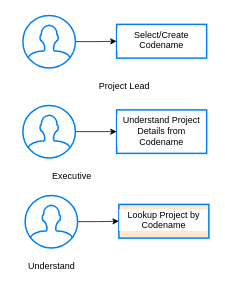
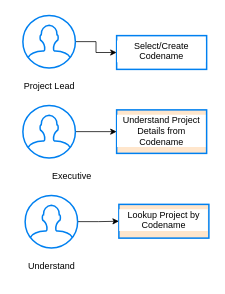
- <mxCell id="5" value="Select/Create Codename" style="whiteSpace=wrap;html=1;verticalAlign=top;strokeColor=#0080F0;labelBackgroundColor=#ffffff;strokeWidth=2;shadow=0;dashed=0;" vertex="1" parent="1"><mxGeometry x="155" y="32" width="120" height="45" as="geometry" /></mxCell>
+ <mxCell id="5" value="Select/Create Codename" style="whiteSpace=wrap;html=1;verticalAlign=top;strokeColor=#0080F0;labelBackgroundColor=#ffffff;strokeWidth=2;shadow=0;dashed=0;" vertex="1" parent="1"><mxGeometry x="155" y="47" width="120" height="45" as="geometry" /></mxCell>
- <mxCell id="4" value="Project Lead" style="text;html=1;align=center;verticalAlign=middle;resizable=0;points=[];autosize=1;strokeColor=none;fillColor=none;" vertex="1" parent="1"><mxGeometry x="120" y="100" width="90" height="30" as="geometry" /></mxCell>
+ <mxCell id="4" value="Project Lead" style="text;html=1;align=center;verticalAlign=middle;resizable=0;points=[];autosize=1;strokeColor=none;fillColor=none;" vertex="1" parent="1"><mxGeometry x="20" y="100" width="90" height="30" as="geometry" /></mxCell>
- <mxCell id="9" value="Understand Project Details from Codename" style="whiteSpace=wrap;html=1;verticalAlign=top;strokeColor=#0080F0;labelBackgroundColor=#ffffff;strokeWidth=2;shadow=0;dashed=0;" vertex="1" parent="1"><mxGeometry x="155" y="146" width="120" height="58" as="geometry" /></mxCell>
+ <mxCell id="9" value="Understand Project Details from Codename" style="whiteSpace=wrap;html=1;verticalAlign=top;strokeColor=#0080F0;labelBackgroundColor=#ffffff;strokeWidth=2;shadow=0;dashed=0;fillColor=#ffe6cc;" vertex="1" parent="1"><mxGeometry x="155" y="146" width="120" height="58" as="geometry" /></mxCell>
